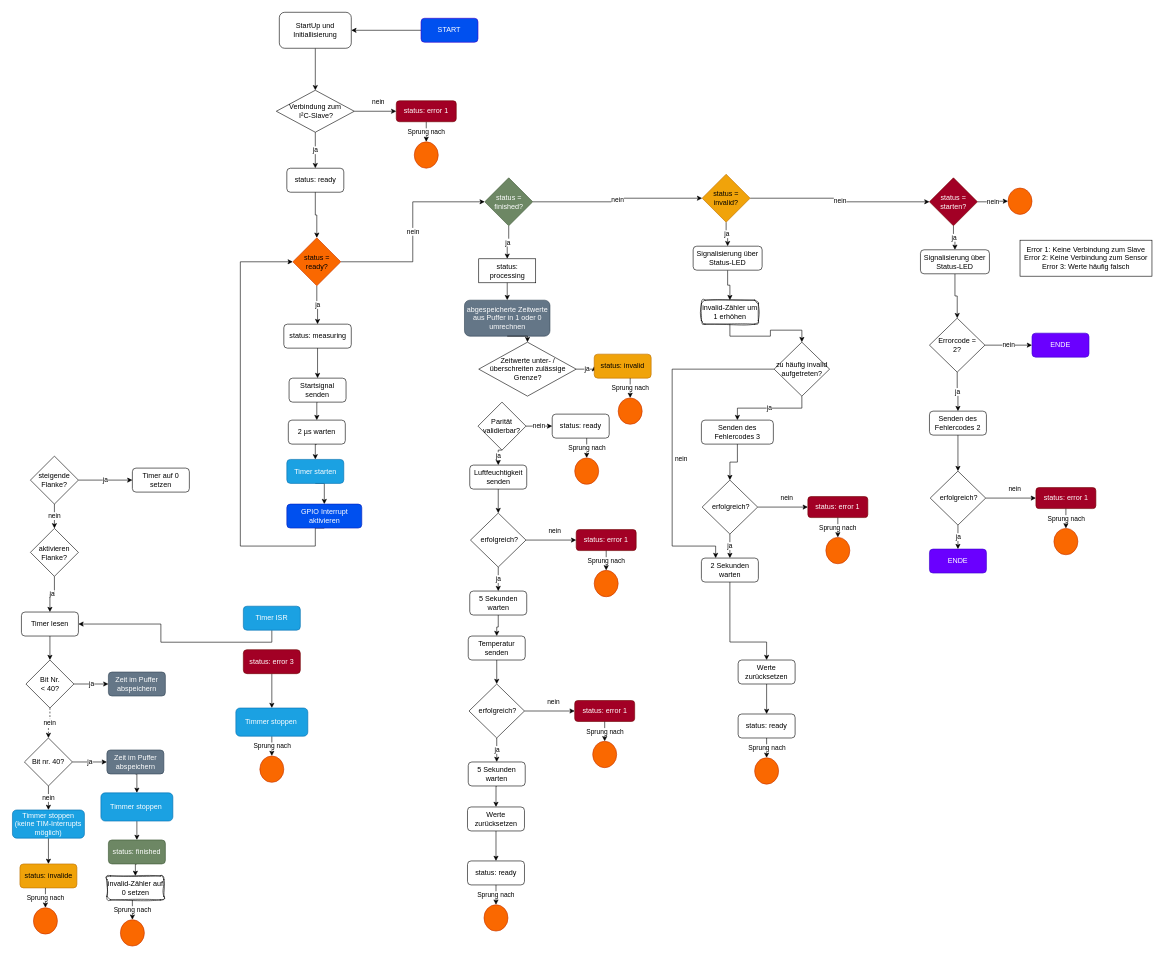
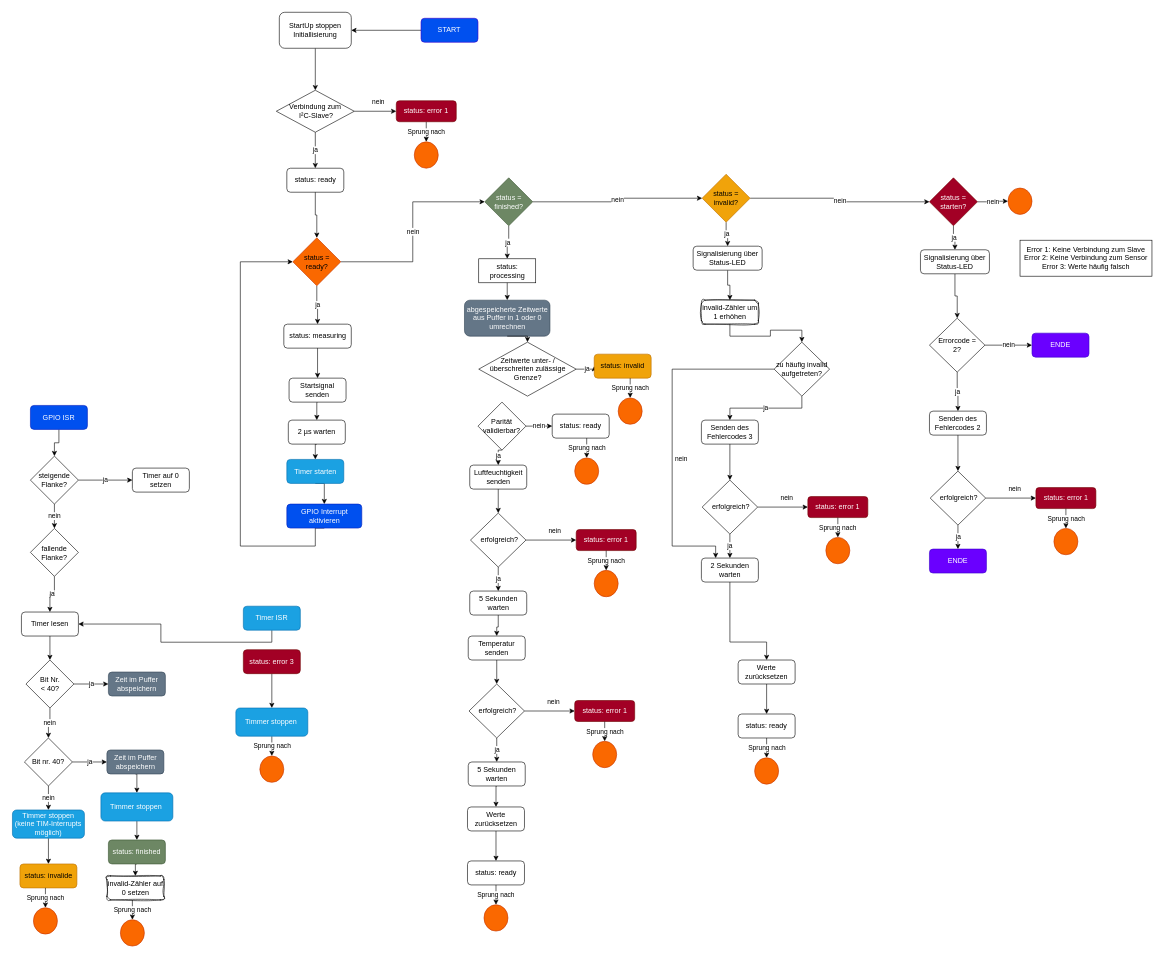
- <mxCell id="3" value="StartUp und&lt;br&gt;Initiallisierung" style="rounded=1;whiteSpace=wrap;html=1;" vertex="1" parent="1"><mxGeometry x="465" y="20" width="120" height="60" as="geometry" /></mxCell>
+ <mxCell id="3" value="StartUp stoppen&lt;br&gt;Initiallisierung" style="rounded=1;whiteSpace=wrap;html=1;" vertex="1" parent="1"><mxGeometry x="465" y="20" width="120" height="60" as="geometry" /></mxCell>
+ <mxCell id="101" value="GPIO ISR" style="rounded=1;whiteSpace=wrap;html=1;fillColor=#0050ef;fontColor=#ffffff;strokeColor=#001DBC;" vertex="1" parent="1"><mxGeometry x="50" y="675.5" width="95" height="40" as="geometry" /></mxCell>
- <mxCell id="56" value="Senden des Fehlercodes 3" style="rounded=1;whiteSpace=wrap;html=1;" vertex="1" parent="1"><mxGeometry x="1168.75" y="700" width="120" height="40" as="geometry" /></mxCell>
+ <mxCell id="56" value="Senden des Fehlercodes 3" style="rounded=1;whiteSpace=wrap;html=1;" vertex="1" parent="1"><mxGeometry x="1168.75" y="700" width="95" height="40" as="geometry" /></mxCell>
+ <mxCell id="100" style="edgeStyle=orthogonalEdgeStyle;rounded=0;orthogonalLoop=1;jettySize=auto;html=1;exitX=0.5;exitY=1;exitDx=0;exitDy=0;entryX=0.5;entryY=0;entryDx=0;entryDy=0;" edge="1" parent="1" source="101" target="104"><mxGeometry relative="1" as="geometry" /></mxCell>
- <mxCell id="107" value="aktivieren Flanke?" style="rhombus;whiteSpace=wrap;html=1;" vertex="1" parent="1"><mxGeometry x="50" y="880.5" width="80" height="80" as="geometry" /></mxCell>
+ <mxCell id="107" value="fallende Flanke?" style="rhombus;whiteSpace=wrap;html=1;" vertex="1" parent="1"><mxGeometry x="50" y="880.5" width="80" height="80" as="geometry" /></mxCell>
- <mxCell id="113" value="nein" style="edgeStyle=orthogonalEdgeStyle;rounded=0;orthogonalLoop=1;jettySize=auto;html=1;exitX=0.5;exitY=1;exitDx=0;exitDy=0;entryX=0.5;entryY=0;entryDx=0;entryDy=0;dashed=1;" edge="1" parent="1" target="118" source="112"><mxGeometry relative="1" as="geometry"><mxPoint x="80.5" y="1190" as="sourcePoint" /></mxGeometry></mxCell>
+ <mxCell id="113" value="nein" style="edgeStyle=orthogonalEdgeStyle;rounded=0;orthogonalLoop=1;jettySize=auto;html=1;exitX=0.5;exitY=1;exitDx=0;exitDy=0;entryX=0.5;entryY=0;entryDx=0;entryDy=0;" edge="1" parent="1" target="118" source="112"><mxGeometry relative="1" as="geometry"><mxPoint x="80.5" y="1190" as="sourcePoint" /></mxGeometry></mxCell>
